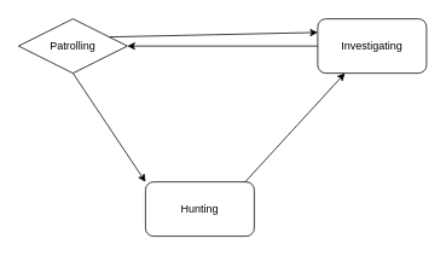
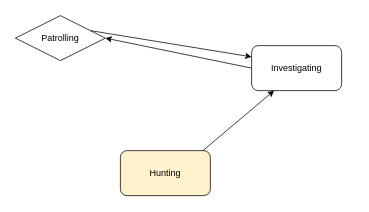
- <mxCell id="3" value="Investigating" style="rounded=1;whiteSpace=wrap;html=1;" vertex="1" parent="1"><mxGeometry x="350" y="20" width="120" height="60" as="geometry" /></mxCell>
+ <mxCell id="3" value="Investigating" style="rounded=1;whiteSpace=wrap;html=1;" vertex="1" parent="1"><mxGeometry x="335" y="60" width="120" height="60" as="geometry" /></mxCell>
- <mxCell id="8" value="" style="endArrow=classic;html=1;rounded=0;exitX=0.5;exitY=1;exitDx=0;exitDy=0;entryX=0;entryY=0;entryDx=0;entryDy=0;" edge="1" parent="1" source="2" target="4"><mxGeometry width="50" height="50" relative="1" as="geometry"><mxPoint x="300" y="170" as="sourcePoint" /><mxPoint x="350" y="120" as="targetPoint" /></mxGeometry></mxCell>
- <mxCell id="4" value="Hunting" style="rounded=1;whiteSpace=wrap;html=1;" vertex="1" parent="1"><mxGeometry x="160" y="200" width="120" height="60" as="geometry" /></mxCell>
+ <mxCell id="4" value="Hunting" style="rounded=1;whiteSpace=wrap;html=1;fillColor=#fff2cc;" vertex="1" parent="1"><mxGeometry x="160" y="200" width="120" height="60" as="geometry" /></mxCell>
